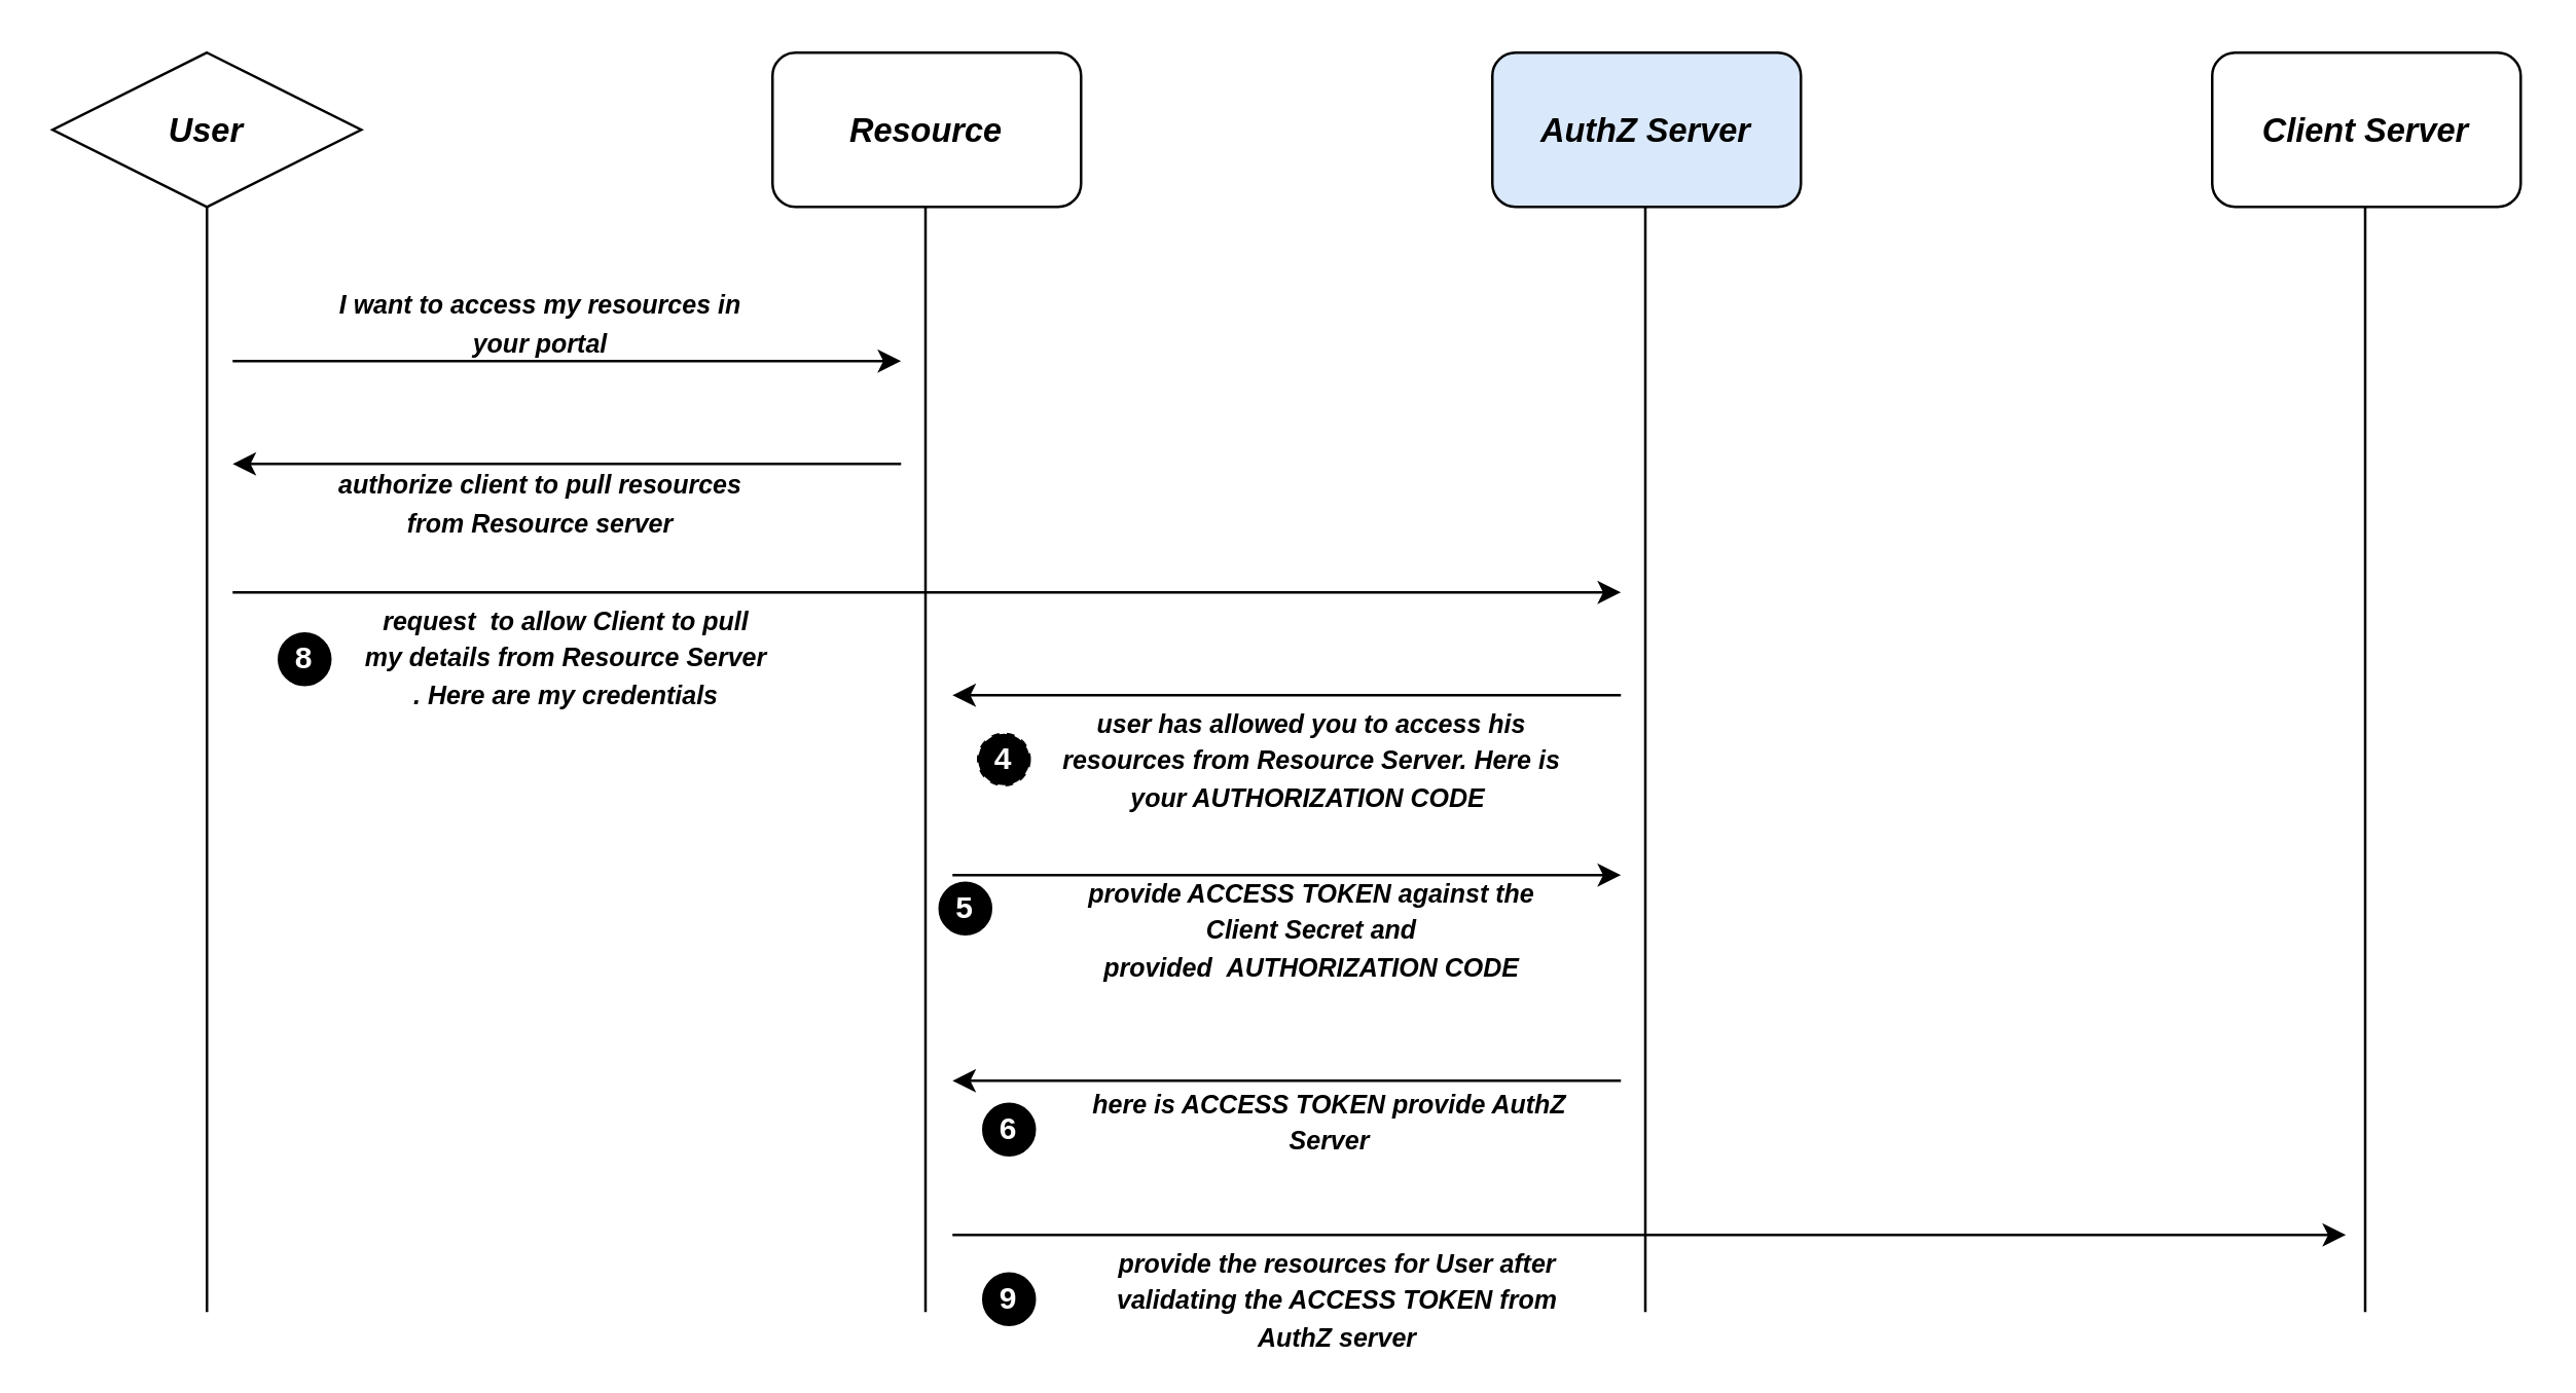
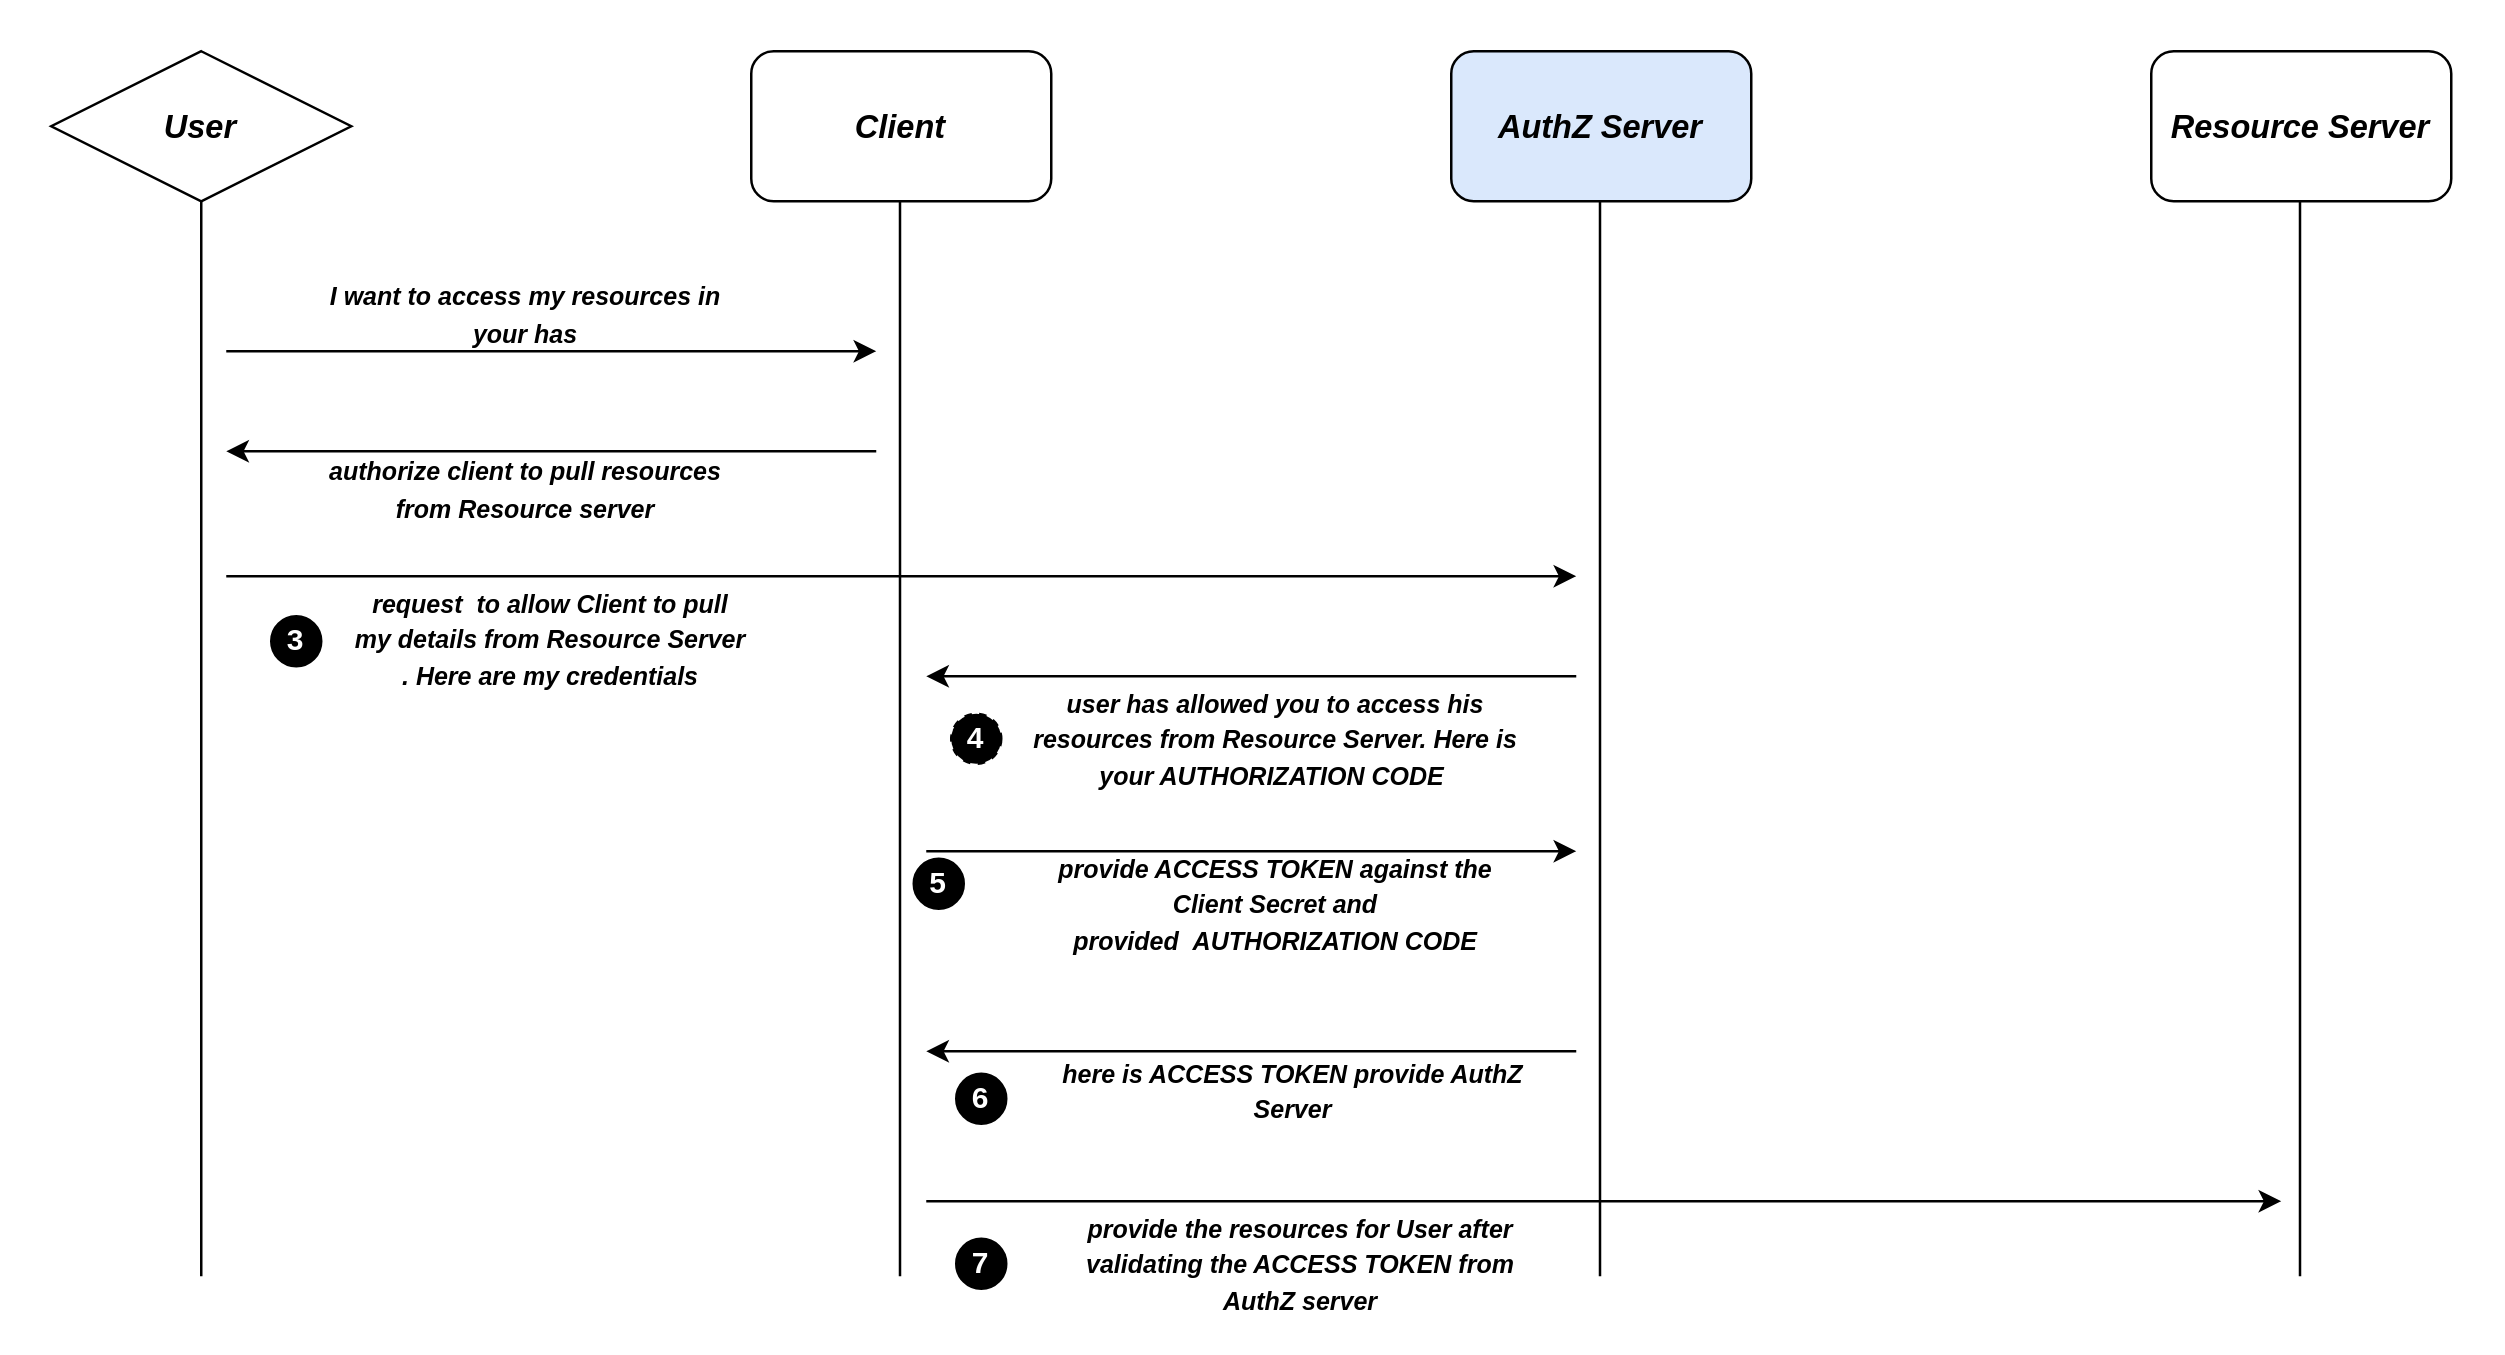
- <mxCell id="3" value="&lt;b&gt;&lt;i&gt;&lt;font style=&quot;font-size: 13px;&quot;&gt;Resource&lt;/font&gt;&lt;/i&gt;&lt;/b&gt;" style="rounded=1;whiteSpace=wrap;html=1;" vertex="1" parent="1"><mxGeometry x="300" y="20" width="120" height="60" as="geometry" /></mxCell>
+ <mxCell id="3" value="&lt;b&gt;&lt;i&gt;&lt;font style=&quot;font-size: 13px;&quot;&gt;Client&lt;/font&gt;&lt;/i&gt;&lt;/b&gt;" style="rounded=1;whiteSpace=wrap;html=1;" vertex="1" parent="1"><mxGeometry x="300" y="20" width="120" height="60" as="geometry" /></mxCell>
- <mxCell id="5" value="&lt;b&gt;&lt;i&gt;&lt;font style=&quot;font-size: 13px;&quot;&gt;Client Server&lt;/font&gt;&lt;/i&gt;&lt;/b&gt;" style="rounded=1;whiteSpace=wrap;html=1;" vertex="1" parent="1"><mxGeometry x="860" y="20" width="120" height="60" as="geometry" /></mxCell>
+ <mxCell id="5" value="&lt;b&gt;&lt;i&gt;&lt;font style=&quot;font-size: 13px;&quot;&gt;Resource Server&lt;/font&gt;&lt;/i&gt;&lt;/b&gt;" style="rounded=1;whiteSpace=wrap;html=1;" vertex="1" parent="1"><mxGeometry x="860" y="20" width="120" height="60" as="geometry" /></mxCell>
- <mxCell id="11" value="&lt;b&gt;&lt;i&gt;&lt;font style=&quot;font-size: 10px;&quot;&gt;I want to access my resources in your portal&lt;/font&gt;&lt;/i&gt;&lt;/b&gt;" style="text;html=1;align=center;verticalAlign=middle;whiteSpace=wrap;rounded=0;" vertex="1" parent="1"><mxGeometry x="130" y="110" width="160" height="30" as="geometry" /></mxCell>
+ <mxCell id="11" value="&lt;b&gt;&lt;i&gt;&lt;font style=&quot;font-size: 10px;&quot;&gt;I want to access my resources in your has&lt;/font&gt;&lt;/i&gt;&lt;/b&gt;" style="text;html=1;align=center;verticalAlign=middle;whiteSpace=wrap;rounded=0;" vertex="1" parent="1"><mxGeometry x="130" y="110" width="160" height="30" as="geometry" /></mxCell>
- <mxCell id="16" value="&lt;b style=&quot;border-color: var(--border-color);&quot;&gt;&lt;font style=&quot;border-color: var(--border-color);&quot; color=&quot;#ffffff&quot;&gt;8&lt;/font&gt;&lt;/b&gt;" style="ellipse;whiteSpace=wrap;html=1;aspect=fixed;fillColor=#000000;" vertex="1" parent="1"><mxGeometry x="108" y="246" width="20" height="20" as="geometry" /></mxCell>
+ <mxCell id="16" value="&lt;b style=&quot;border-color: var(--border-color);&quot;&gt;&lt;font style=&quot;border-color: var(--border-color);&quot; color=&quot;#ffffff&quot;&gt;3&lt;/font&gt;&lt;/b&gt;" style="ellipse;whiteSpace=wrap;html=1;aspect=fixed;fillColor=#000000;" vertex="1" parent="1"><mxGeometry x="108" y="246" width="20" height="20" as="geometry" /></mxCell>
- <mxCell id="28" value="&lt;b style=&quot;border-color: var(--border-color);&quot;&gt;&lt;font style=&quot;border-color: var(--border-color);&quot; color=&quot;#ffffff&quot;&gt;9&lt;/font&gt;&lt;/b&gt;" style="ellipse;whiteSpace=wrap;html=1;aspect=fixed;fillColor=#000000;" vertex="1" parent="1"><mxGeometry x="382" y="495" width="20" height="20" as="geometry" /></mxCell>
+ <mxCell id="28" value="&lt;b style=&quot;border-color: var(--border-color);&quot;&gt;&lt;font style=&quot;border-color: var(--border-color);&quot; color=&quot;#ffffff&quot;&gt;7&lt;/font&gt;&lt;/b&gt;" style="ellipse;whiteSpace=wrap;html=1;aspect=fixed;fillColor=#000000;" vertex="1" parent="1"><mxGeometry x="382" y="495" width="20" height="20" as="geometry" /></mxCell>
